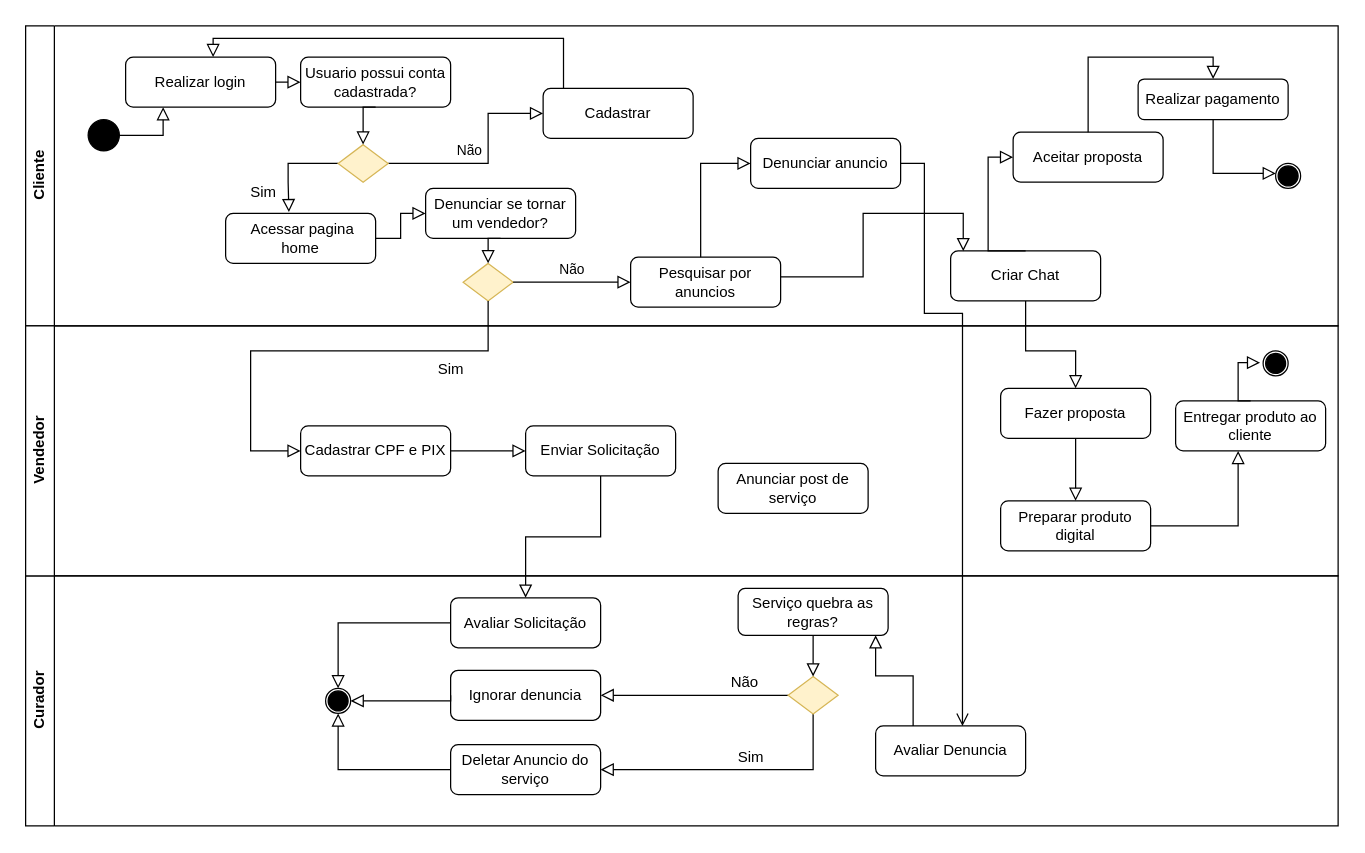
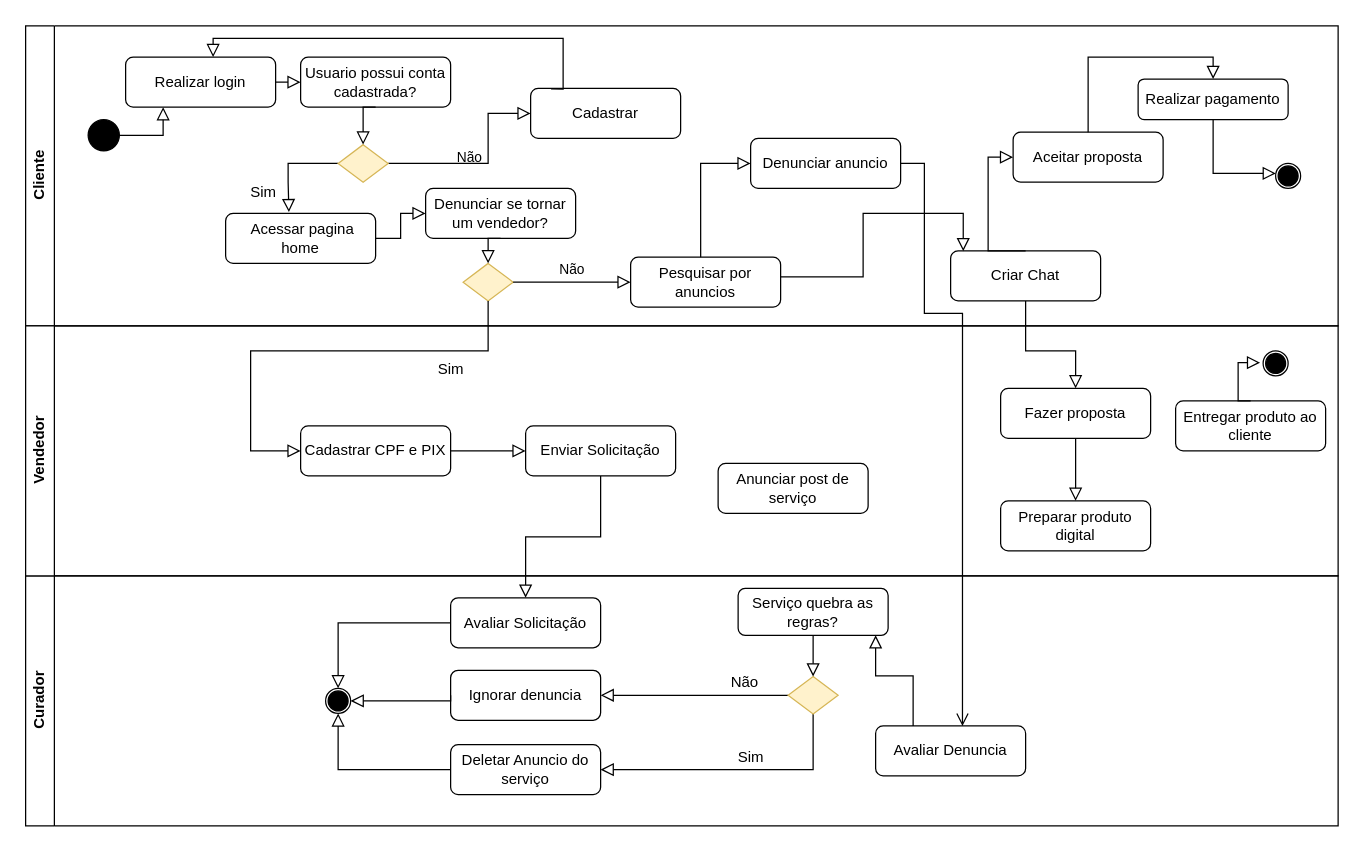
- <mxCell id="7" value="Cadastrar" style="rounded=1;whiteSpace=wrap;html=1;fontSize=12;glass=0;strokeWidth=1;shadow=0;" parent="2" vertex="1"><mxGeometry x="414" y="50" width="120" height="40" as="geometry" /></mxCell>
+ <mxCell id="7" value="Cadastrar" style="rounded=1;whiteSpace=wrap;html=1;fontSize=12;glass=0;strokeWidth=1;shadow=0;" parent="2" vertex="1"><mxGeometry x="404" y="50" width="120" height="40" as="geometry" /></mxCell>
- <mxCell id="60" value="" style="edgeStyle=orthogonalEdgeStyle;rounded=0;html=1;jettySize=auto;orthogonalLoop=1;fontSize=11;endArrow=block;endFill=0;endSize=8;strokeWidth=1;shadow=0;labelBackgroundColor=none;exitX=1;exitY=0.5;exitDx=0;exitDy=0;" parent="50" source="57" target="58" edge="1"><mxGeometry x="0.215" y="10" relative="1" as="geometry"><mxPoint as="offset" /><mxPoint x="920" y="150" as="sourcePoint" /><mxPoint x="920" y="200" as="targetPoint" /><Array as="points"><mxPoint x="970" y="160" /></Array></mxGeometry></mxCell>
